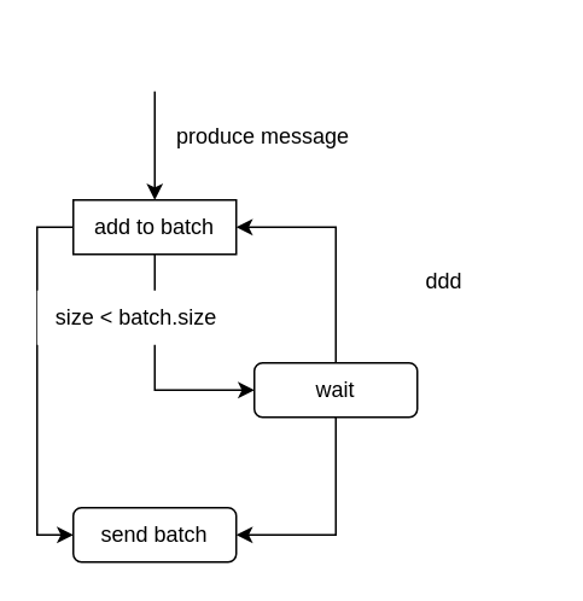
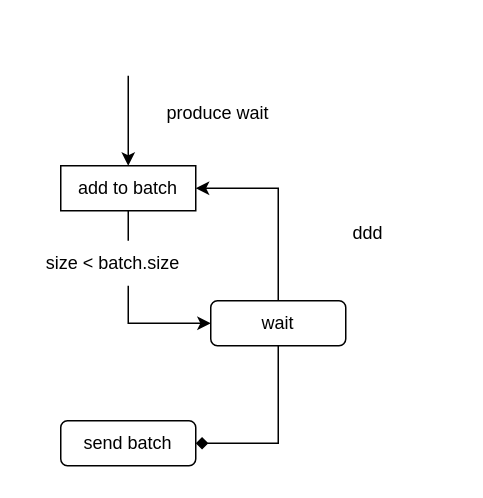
- <mxCell id="11" value="produce message" style="text;html=1;strokeColor=none;fillColor=none;align=center;verticalAlign=middle;whiteSpace=wrap;rounded=0;" vertex="1" parent="1"><mxGeometry x="90" y="60" width="110" height="30" as="geometry" /></mxCell>
+ <mxCell id="11" value="produce wait" style="text;html=1;strokeColor=none;fillColor=none;align=center;verticalAlign=middle;whiteSpace=wrap;rounded=0;" vertex="1" parent="1"><mxGeometry x="90" y="60" width="110" height="30" as="geometry" /></mxCell>
- <mxCell id="5" style="edgeStyle=orthogonalEdgeStyle;rounded=0;orthogonalLoop=1;jettySize=auto;html=1;entryX=0;entryY=0.5;entryDx=0;entryDy=0;exitX=0;exitY=0.5;exitDx=0;exitDy=0;" edge="1" parent="1" source="6" target="10"><mxGeometry relative="1" as="geometry" /></mxCell>
- <mxCell id="8" style="edgeStyle=orthogonalEdgeStyle;rounded=0;orthogonalLoop=1;jettySize=auto;html=1;entryX=1;entryY=0.5;entryDx=0;entryDy=0;exitX=0.5;exitY=1;exitDx=0;exitDy=0;" edge="1" parent="1" source="9" target="10"><mxGeometry relative="1" as="geometry" /></mxCell>
+ <mxCell id="8" style="edgeStyle=orthogonalEdgeStyle;rounded=0;orthogonalLoop=1;jettySize=auto;html=1;entryX=1;entryY=0.5;entryDx=0;entryDy=0;exitX=0.5;exitY=1;exitDx=0;exitDy=0;endArrow=diamond;" edge="1" parent="1" source="9" target="10"><mxGeometry relative="1" as="geometry" /></mxCell>
